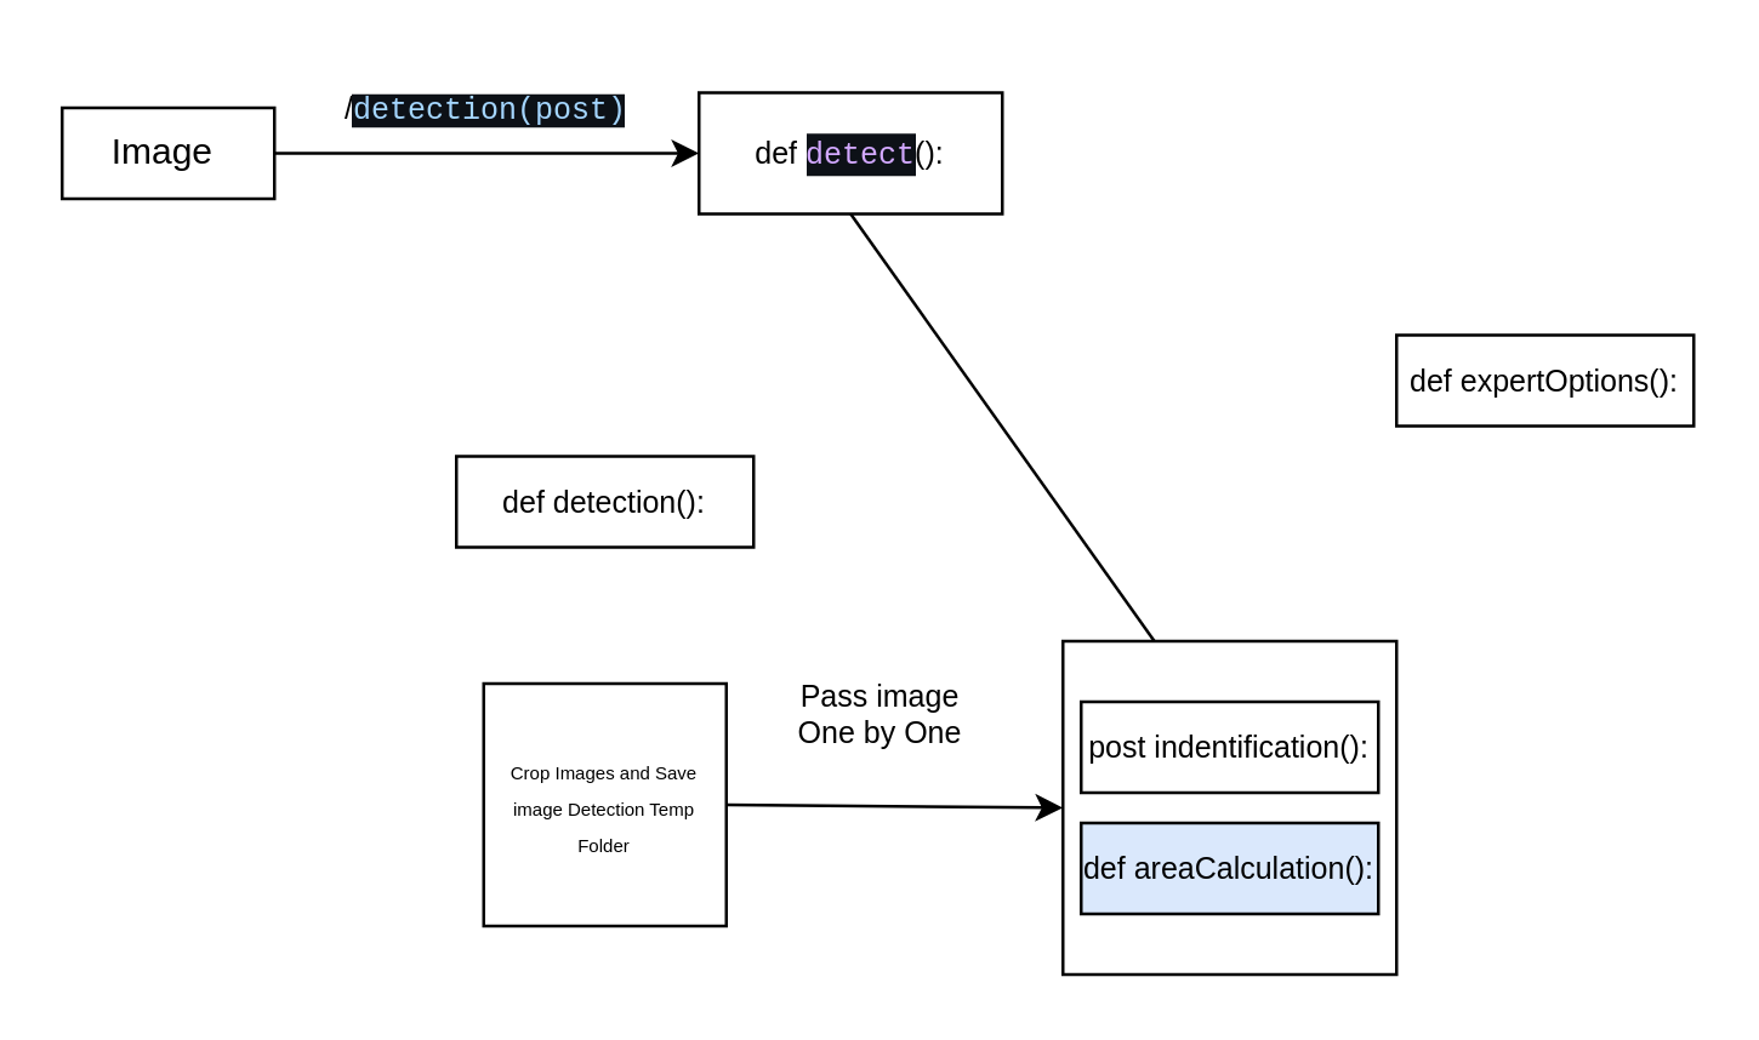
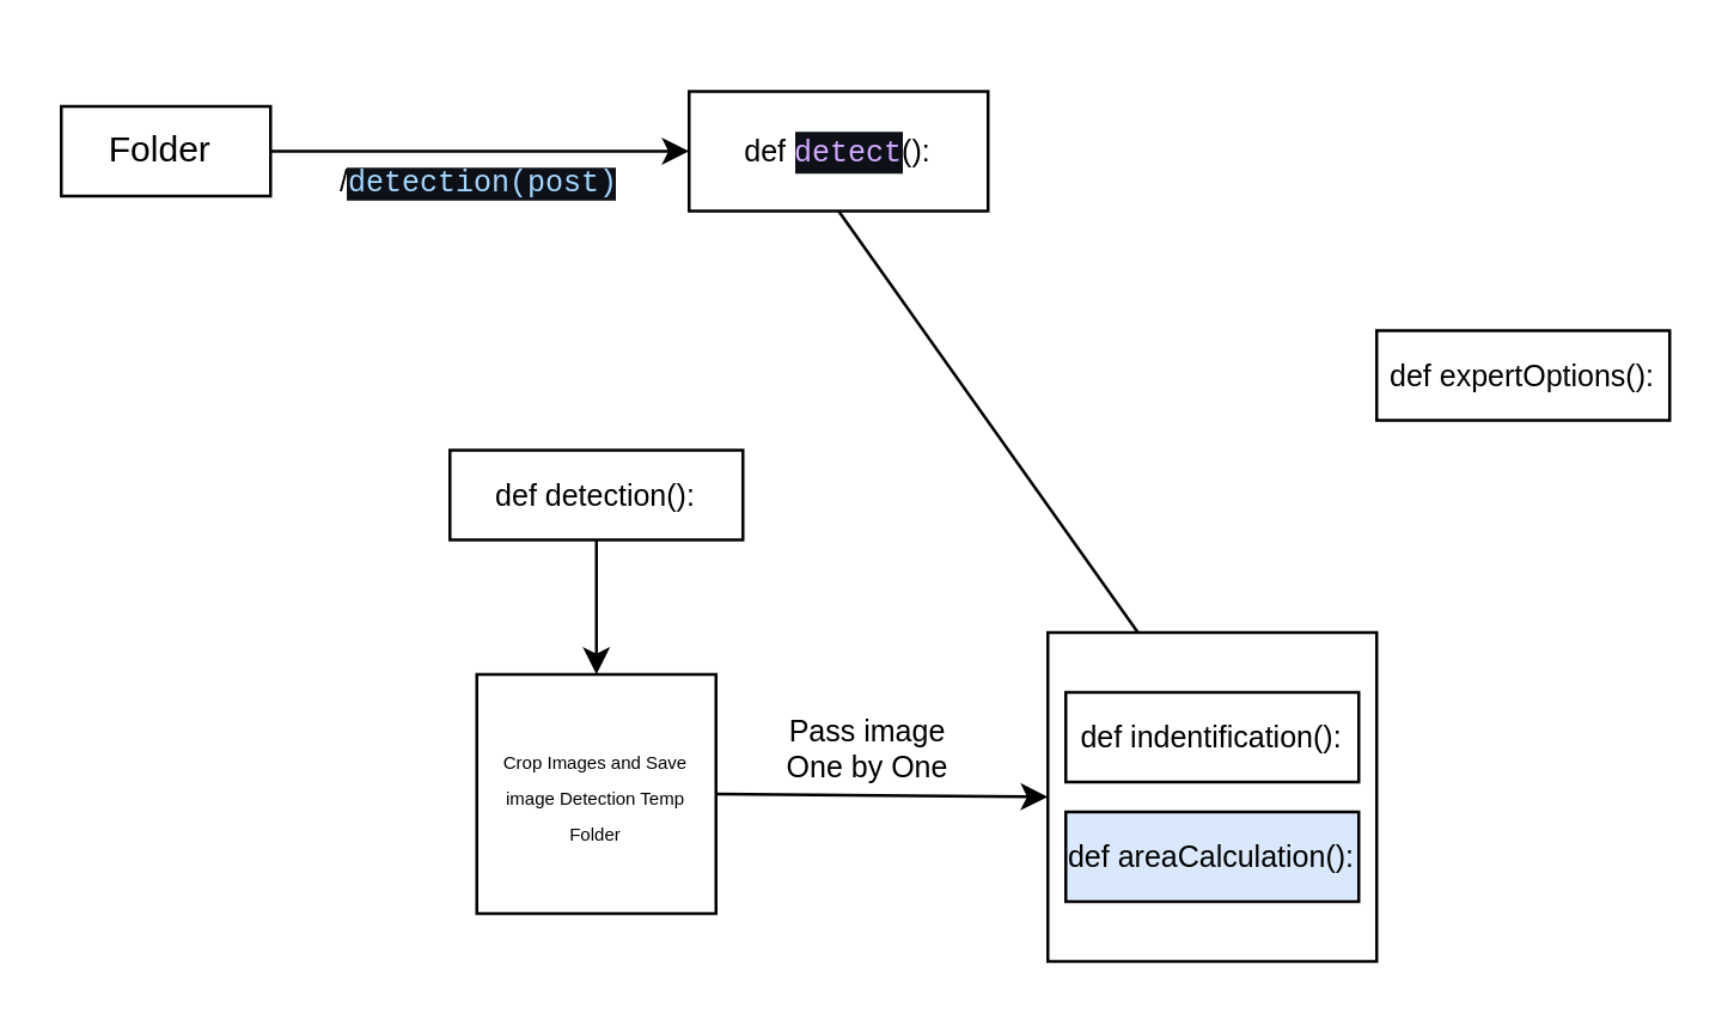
- <mxCell id="6" value="&lt;font style=&quot;font-size: 10px;&quot;&gt;/&lt;span style=&quot;color: rgb(165, 214, 255); background-color: rgb(13, 17, 23); font-family: Consolas, &amp;quot;Courier New&amp;quot;, monospace;&quot;&gt;detection(post)&lt;/span&gt;&lt;/font&gt;" style="text;html=1;strokeColor=none;fillColor=none;align=center;verticalAlign=middle;whiteSpace=wrap;rounded=0;" vertex="1" parent="1"><mxGeometry x="110" y="20" width="100" height="30" as="geometry" /></mxCell>
+ <mxCell id="6" value="&lt;font style=&quot;font-size: 10px;&quot;&gt;/&lt;span style=&quot;color: rgb(165, 214, 255); background-color: rgb(13, 17, 23); font-family: Consolas, &amp;quot;Courier New&amp;quot;, monospace;&quot;&gt;detection(post)&lt;/span&gt;&lt;/font&gt;" style="text;html=1;strokeColor=none;fillColor=none;align=center;verticalAlign=middle;whiteSpace=wrap;rounded=0;" vertex="1" parent="1"><mxGeometry x="110" y="45" width="100" height="30" as="geometry" /></mxCell>
- <mxCell id="2" value="Image&amp;nbsp;" style="rounded=0;whiteSpace=wrap;html=1;" vertex="1" parent="1"><mxGeometry x="20" y="35" width="70" height="30" as="geometry" /></mxCell>
+ <mxCell id="2" value="Folder&amp;nbsp;" style="rounded=0;whiteSpace=wrap;html=1;" vertex="1" parent="1"><mxGeometry x="20" y="35" width="70" height="30" as="geometry" /></mxCell>
+ <mxCell id="8" style="edgeStyle=none;html=1;exitX=0.5;exitY=1;exitDx=0;exitDy=0;fontSize=10;" edge="1" parent="1" source="9" target="11"><mxGeometry relative="1" as="geometry" /></mxCell>
- <mxCell id="12" value="Pass image One by One" style="text;html=1;strokeColor=none;fillColor=none;align=center;verticalAlign=middle;whiteSpace=wrap;rounded=0;fontSize=10;" vertex="1" parent="1"><mxGeometry x="260" y="220" width="60" height="30" as="geometry" /></mxCell>
+ <mxCell id="12" value="Pass image One by One" style="text;html=1;strokeColor=none;fillColor=none;align=center;verticalAlign=middle;whiteSpace=wrap;rounded=0;fontSize=10;" vertex="1" parent="1"><mxGeometry x="260" y="235" width="60" height="30" as="geometry" /></mxCell>
- <mxCell id="15" value="post indentification():" style="rounded=0;whiteSpace=wrap;html=1;fontSize=10;" vertex="1" parent="13"><mxGeometry x="6" y="20" width="98" height="30" as="geometry" /></mxCell>
+ <mxCell id="15" value="def indentification():" style="rounded=0;whiteSpace=wrap;html=1;fontSize=10;" vertex="1" parent="13"><mxGeometry x="6" y="20" width="98" height="30" as="geometry" /></mxCell>
